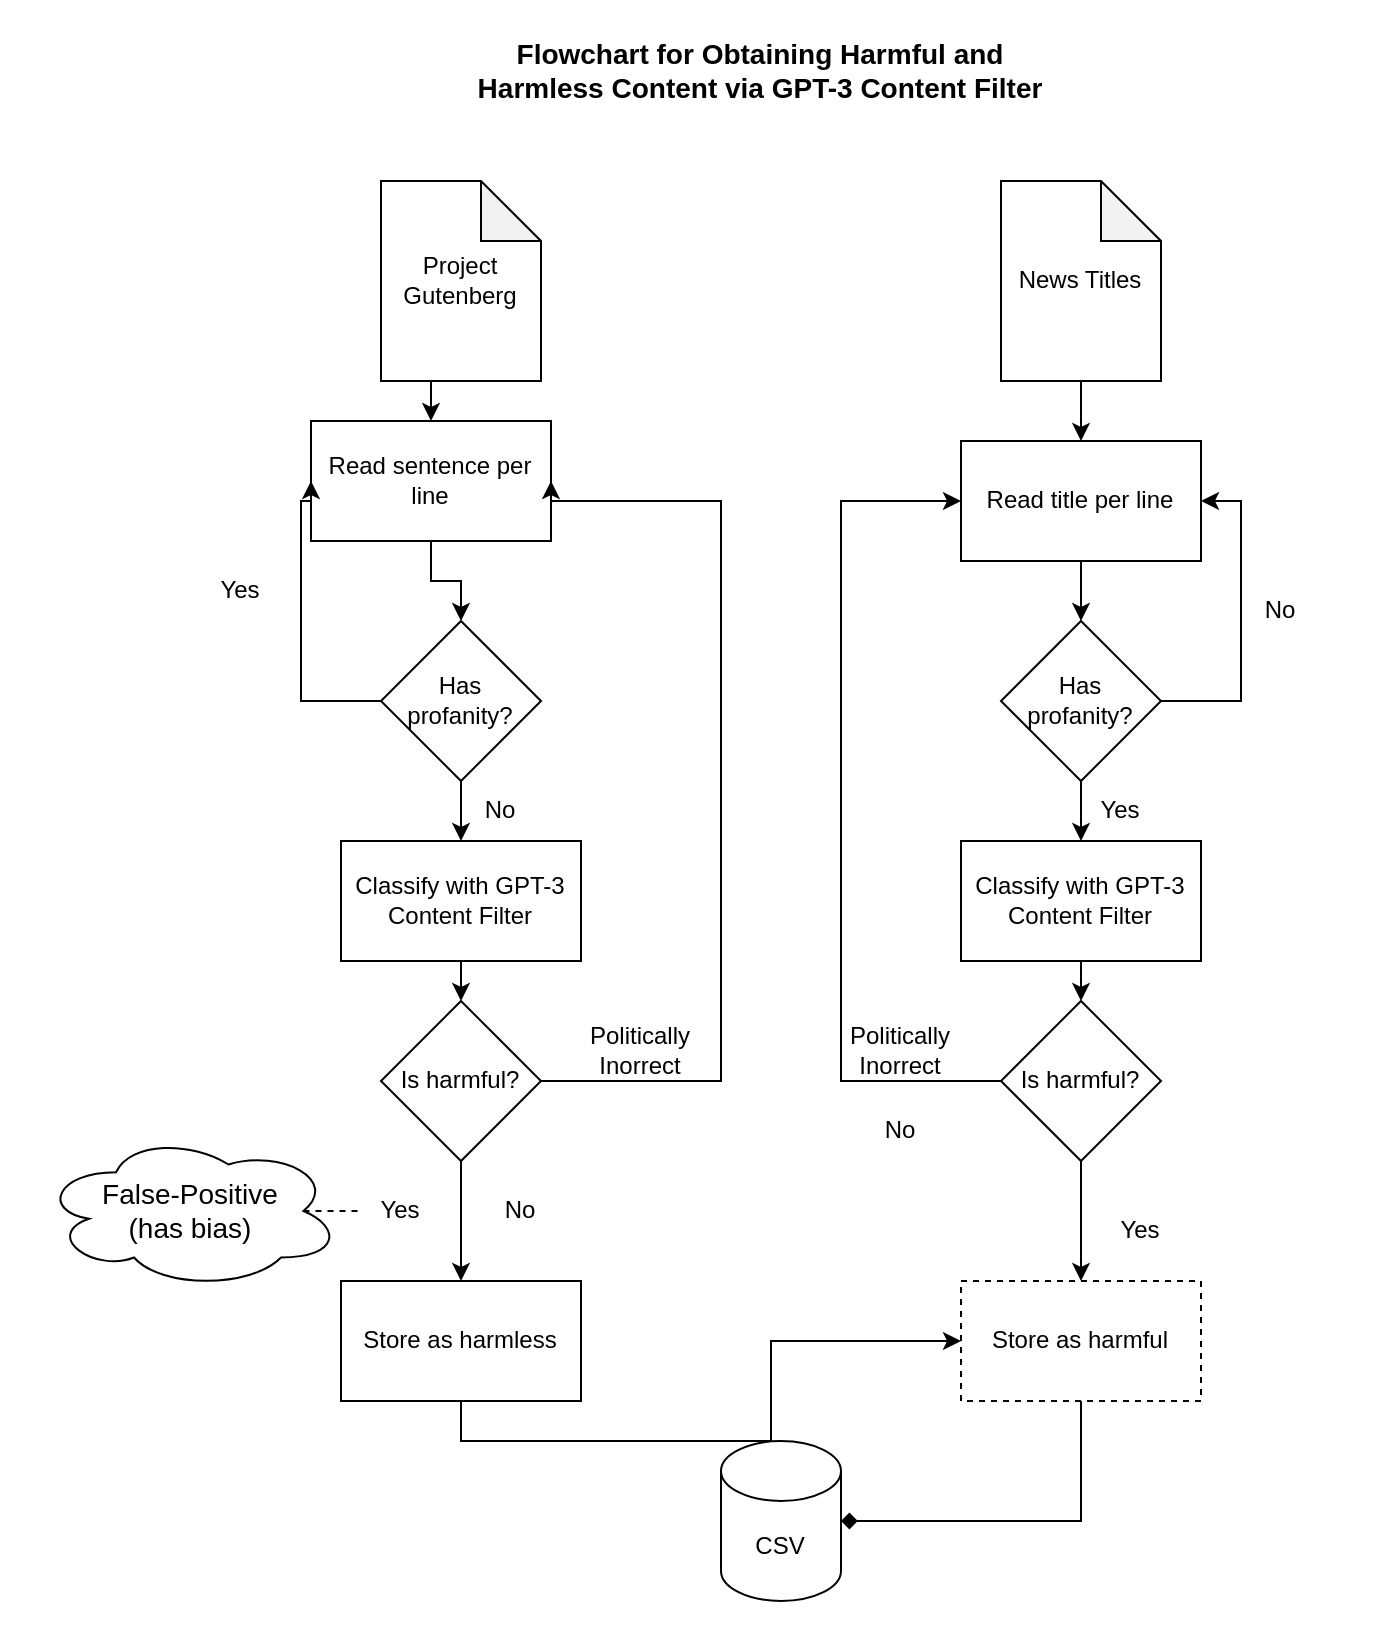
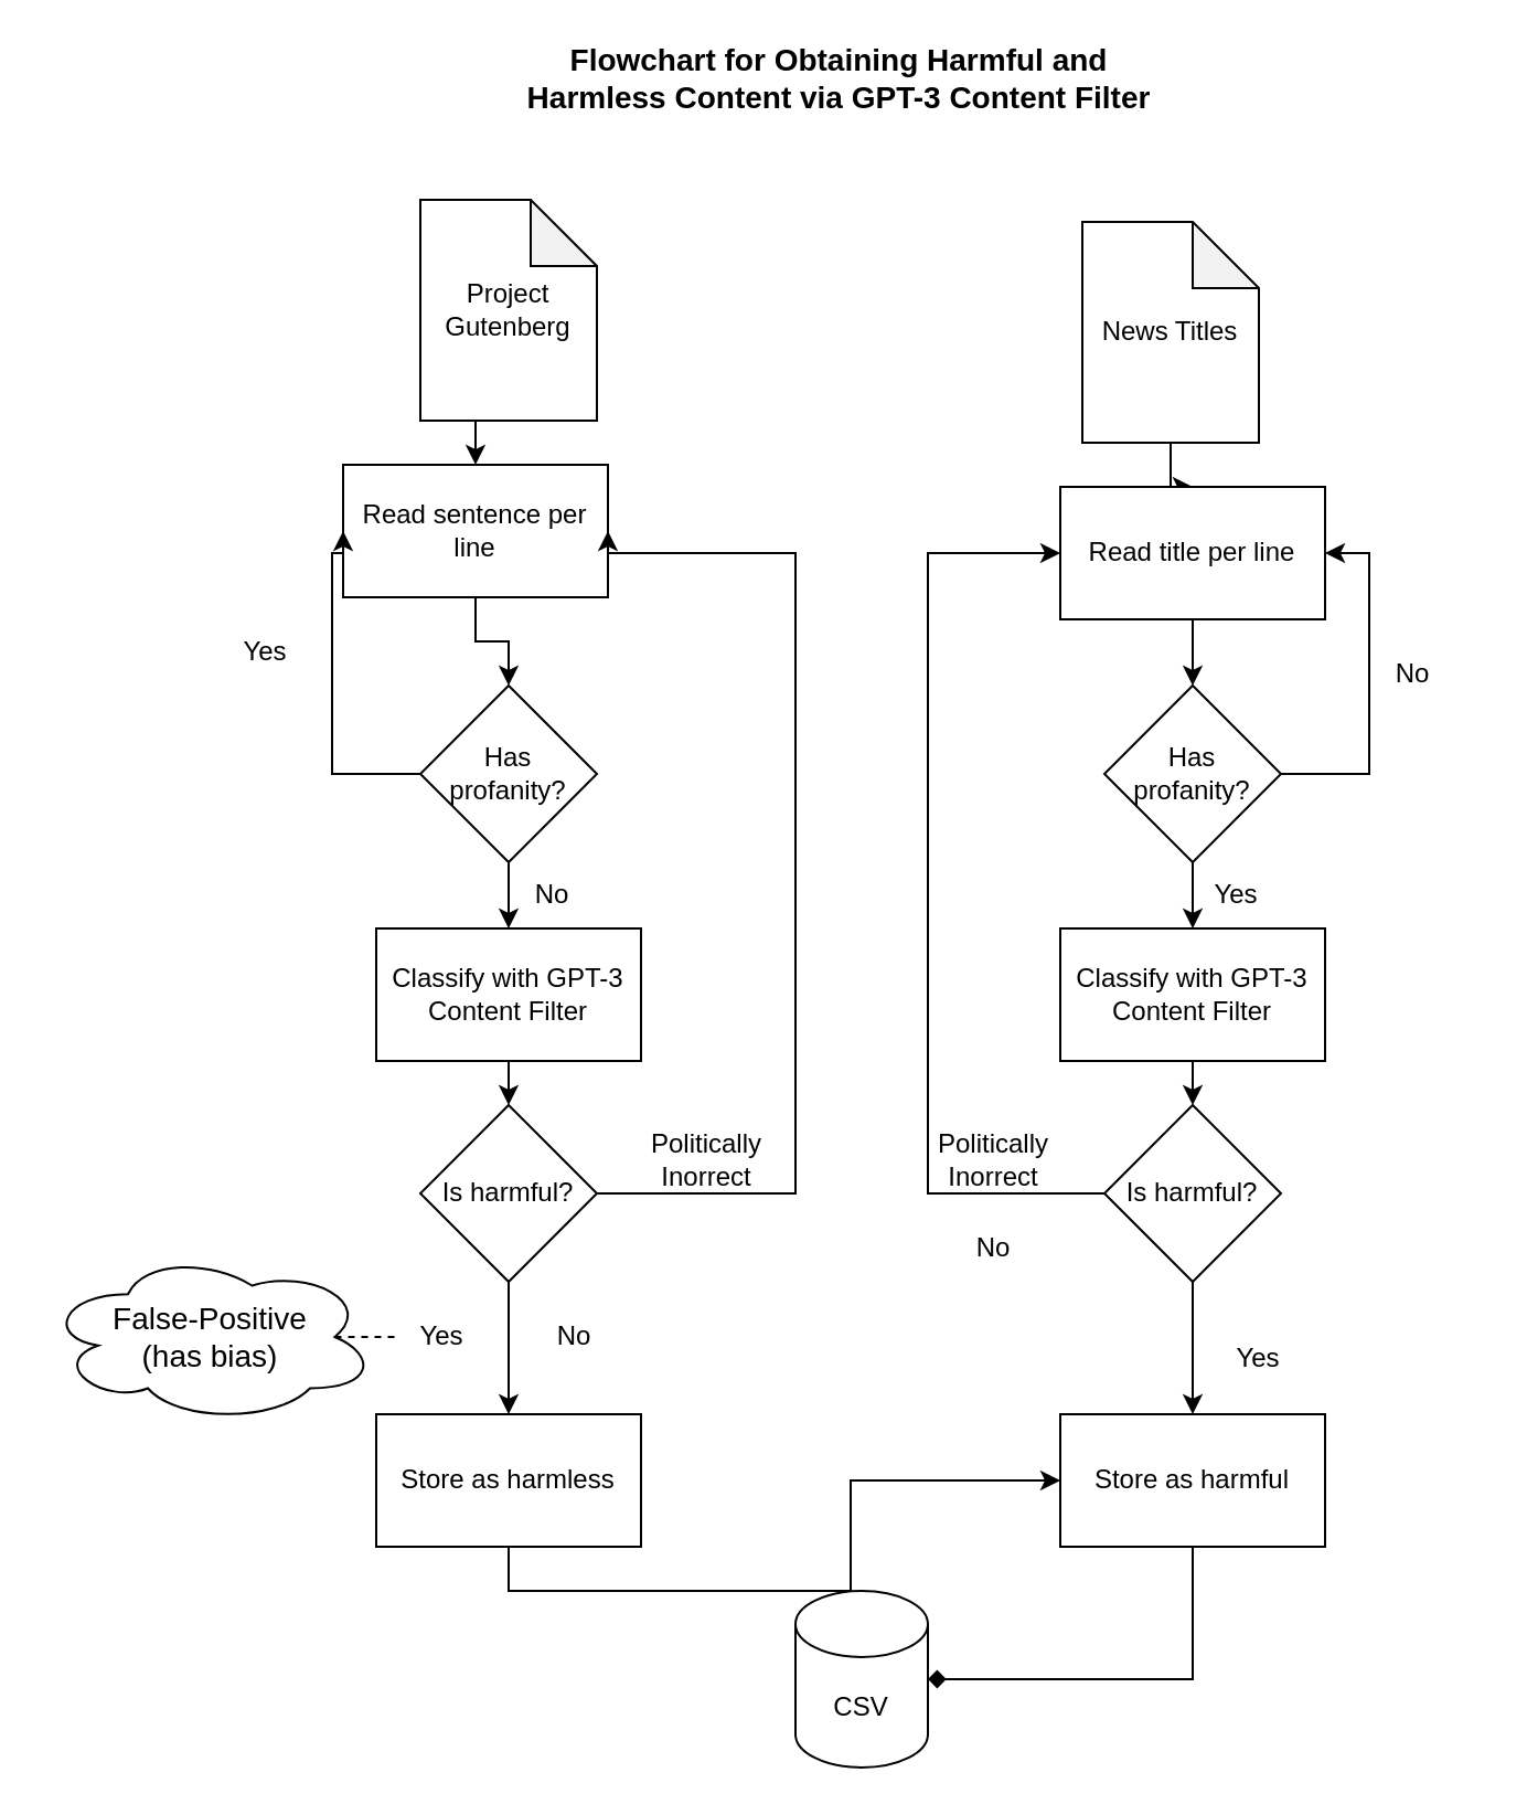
- <mxCell id="5" value="News Titles" style="shape=note;whiteSpace=wrap;html=1;backgroundOutline=1;darkOpacity=0.05;" vertex="1" parent="1"><mxGeometry x="500" y="90" width="80" height="100" as="geometry" /></mxCell>
+ <mxCell id="5" value="News Titles" style="shape=note;whiteSpace=wrap;html=1;backgroundOutline=1;darkOpacity=0.05;" vertex="1" parent="1"><mxGeometry x="490" y="100" width="80" height="100" as="geometry" /></mxCell>
- <mxCell id="33" value="Store as harmful" style="rounded=0;whiteSpace=wrap;html=1;dashed=1;" vertex="1" parent="1"><mxGeometry x="480" y="640" width="120" height="60" as="geometry" /></mxCell>
+ <mxCell id="33" value="Store as harmful" style="rounded=0;whiteSpace=wrap;html=1;" vertex="1" parent="1"><mxGeometry x="480" y="640" width="120" height="60" as="geometry" /></mxCell>
